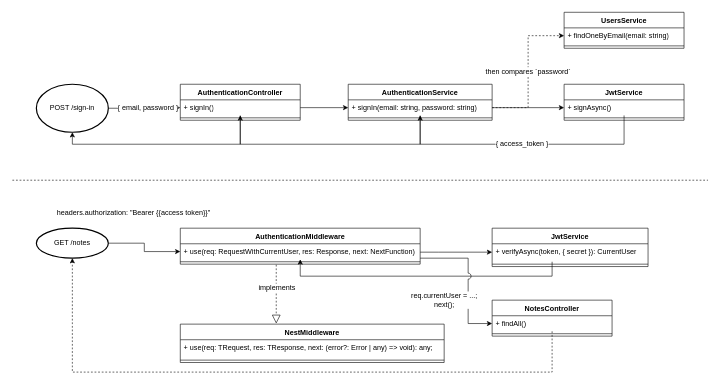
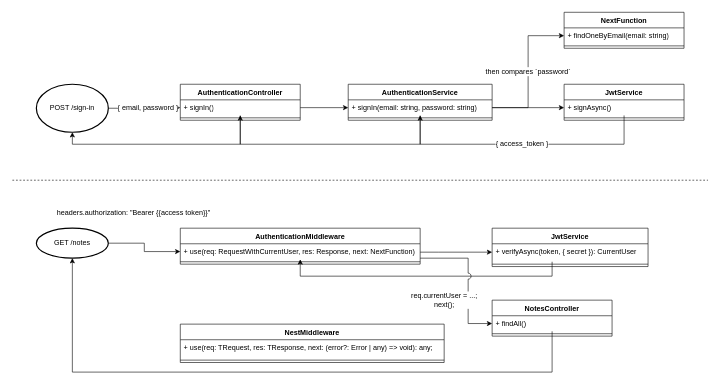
- <mxCell id="13" value="UsersService" style="swimlane;fontStyle=1;align=center;verticalAlign=top;childLayout=stackLayout;horizontal=1;startSize=26;horizontalStack=0;resizeParent=1;resizeParentMax=0;resizeLast=0;collapsible=1;marginBottom=0;whiteSpace=wrap;html=1;perimeterSpacing=1;swimlaneFillColor=none;gradientColor=none;swimlaneLine=1;" vertex="1" parent="1"><mxGeometry x="940" y="20" width="200" height="60" as="geometry" /></mxCell>
+ <mxCell id="13" value="NextFunction" style="swimlane;fontStyle=1;align=center;verticalAlign=top;childLayout=stackLayout;horizontal=1;startSize=26;horizontalStack=0;resizeParent=1;resizeParentMax=0;resizeLast=0;collapsible=1;marginBottom=0;whiteSpace=wrap;html=1;perimeterSpacing=1;swimlaneFillColor=none;gradientColor=none;swimlaneLine=1;" vertex="1" parent="1"><mxGeometry x="940" y="20" width="200" height="60" as="geometry" /></mxCell>
- <mxCell id="16" value="then compares `password`" style="edgeStyle=orthogonalEdgeStyle;rounded=0;orthogonalLoop=1;jettySize=auto;html=1;fontSize=12;dashed=1;" edge="1" parent="1" source="8" target="14"><mxGeometry relative="1" as="geometry" /></mxCell>
+ <mxCell id="16" value="then compares `password`" style="edgeStyle=orthogonalEdgeStyle;rounded=0;orthogonalLoop=1;jettySize=auto;html=1;fontSize=12;" edge="1" parent="1" source="8" target="14"><mxGeometry relative="1" as="geometry" /></mxCell>
- <mxCell id="33" value="implements" style="endArrow=block;dashed=1;endFill=0;endSize=12;html=1;rounded=0;fontSize=12;edgeStyle=orthogonalEdgeStyle;" edge="1" parent="1" source="27" target="30"><mxGeometry x="-0.201" y="1" width="160" relative="1" as="geometry"><mxPoint x="420" y="630" as="sourcePoint" /><mxPoint x="580" y="630" as="targetPoint" /><Array as="points"><mxPoint x="460" y="510" /><mxPoint x="460" y="510" /></Array><mxPoint as="offset" /></mxGeometry></mxCell>
- <mxCell id="40" style="edgeStyle=orthogonalEdgeStyle;rounded=0;orthogonalLoop=1;jettySize=auto;html=1;dashed=1;" edge="1" parent="1" source="23" target="26"><mxGeometry relative="1" as="geometry"><Array as="points"><mxPoint x="920" y="620" /><mxPoint x="120" y="620" /></Array></mxGeometry></mxCell>
+ <mxCell id="40" style="edgeStyle=orthogonalEdgeStyle;rounded=0;orthogonalLoop=1;jettySize=auto;html=1;dashed=0;" edge="1" parent="1" source="23" target="26"><mxGeometry relative="1" as="geometry"><Array as="points"><mxPoint x="920" y="620" /><mxPoint x="120" y="620" /></Array></mxGeometry></mxCell>
